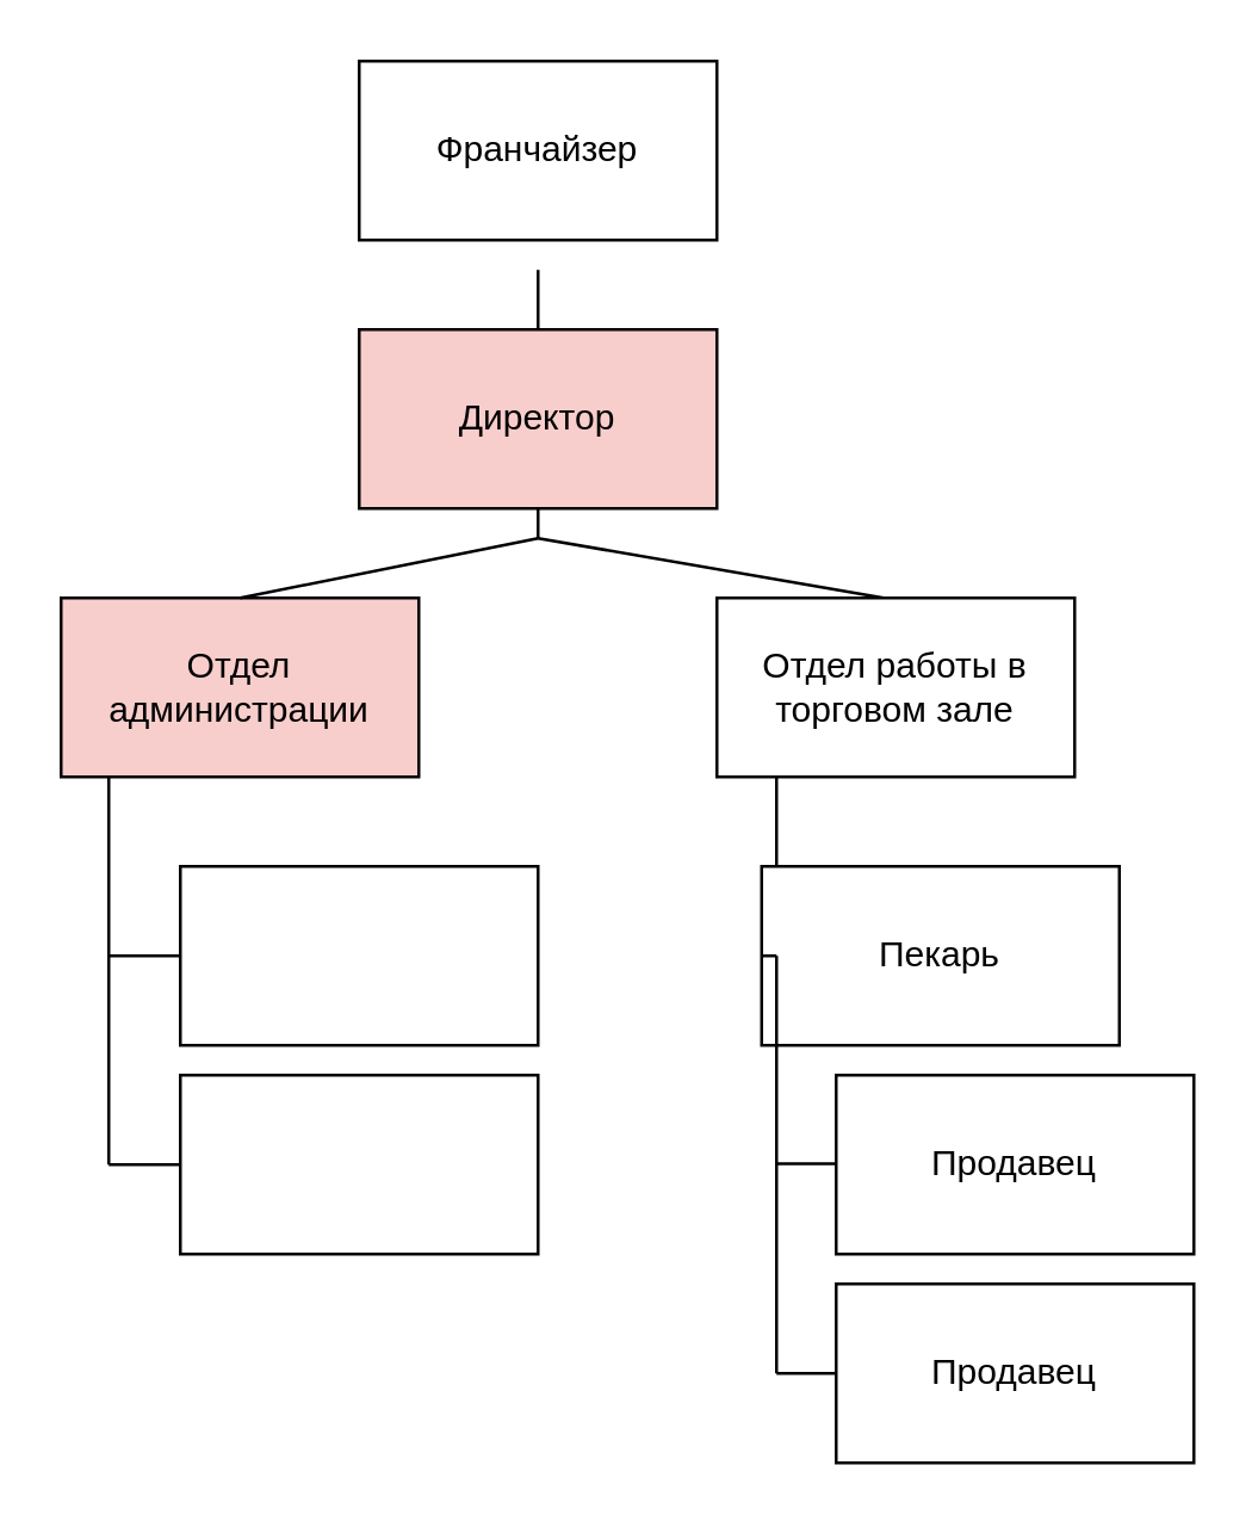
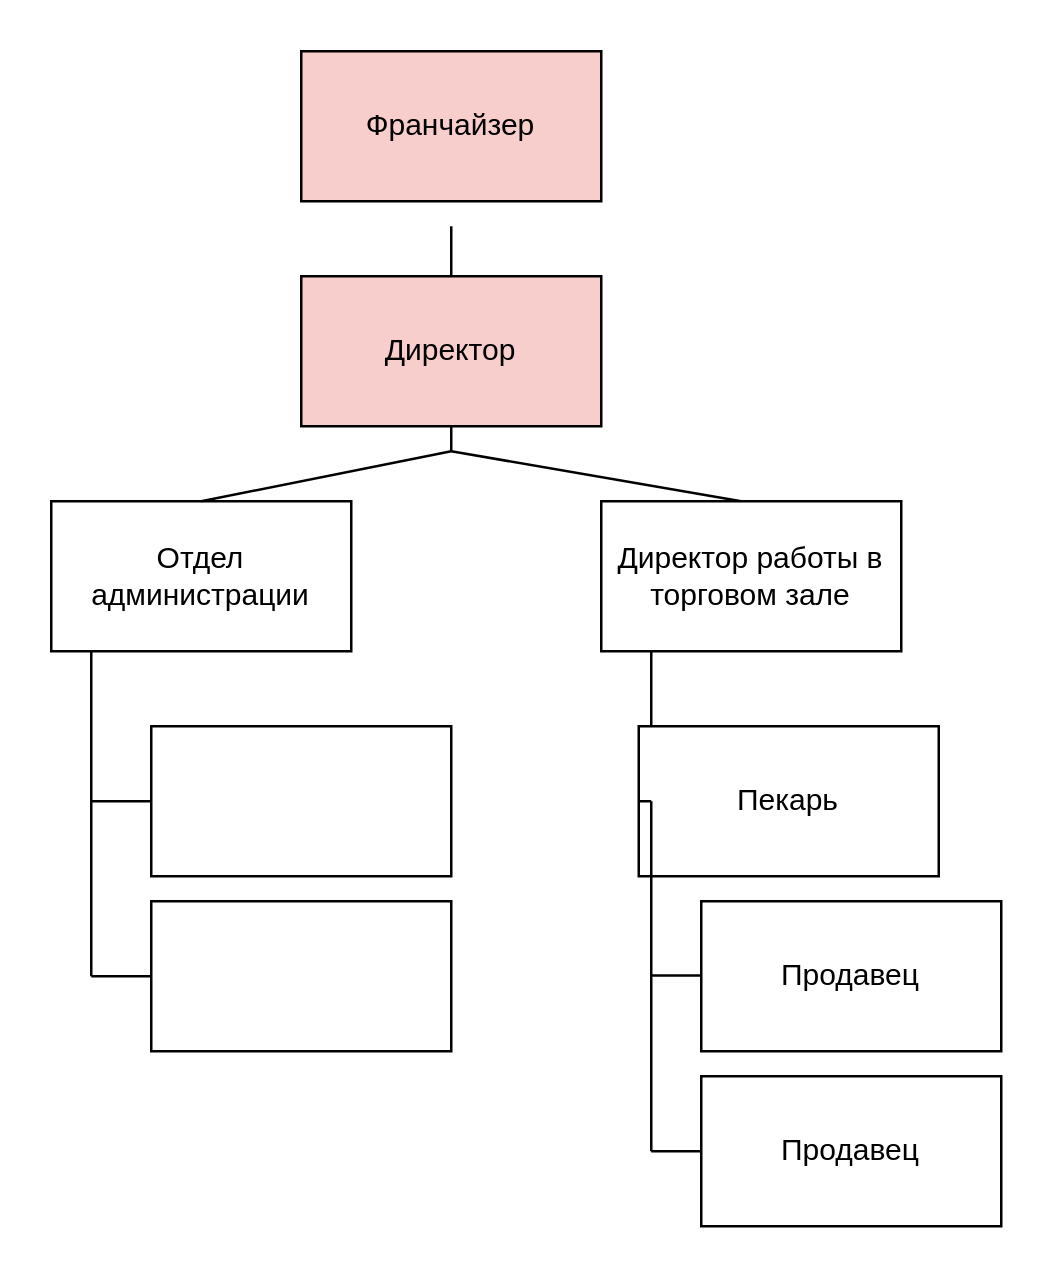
- <mxCell id="2" value="Франчайзер" style="rounded=0;whiteSpace=wrap;html=1;" vertex="1" parent="1"><mxGeometry x="120" y="20" width="120" height="60" as="geometry" /></mxCell>
+ <mxCell id="2" value="Франчайзер" style="rounded=0;whiteSpace=wrap;html=1;fillColor=#f8cecc;" vertex="1" parent="1"><mxGeometry x="120" y="20" width="120" height="60" as="geometry" /></mxCell>
- <mxCell id="16" value="Отдел администрации" style="rounded=0;whiteSpace=wrap;html=1;fillColor=#f8cecc;" vertex="1" parent="1"><mxGeometry x="20" y="200" width="120" height="60" as="geometry" /></mxCell>
+ <mxCell id="16" value="Отдел администрации" style="rounded=0;whiteSpace=wrap;html=1;" vertex="1" parent="1"><mxGeometry x="20" y="200" width="120" height="60" as="geometry" /></mxCell>
- <mxCell id="6" value="Отдел работы в торговом зале" style="rounded=0;whiteSpace=wrap;html=1;" vertex="1" parent="1"><mxGeometry x="240" y="200" width="120" height="60" as="geometry" /></mxCell>
+ <mxCell id="6" value="Директор работы в торговом зале" style="rounded=0;whiteSpace=wrap;html=1;" vertex="1" parent="1"><mxGeometry x="240" y="200" width="120" height="60" as="geometry" /></mxCell>
